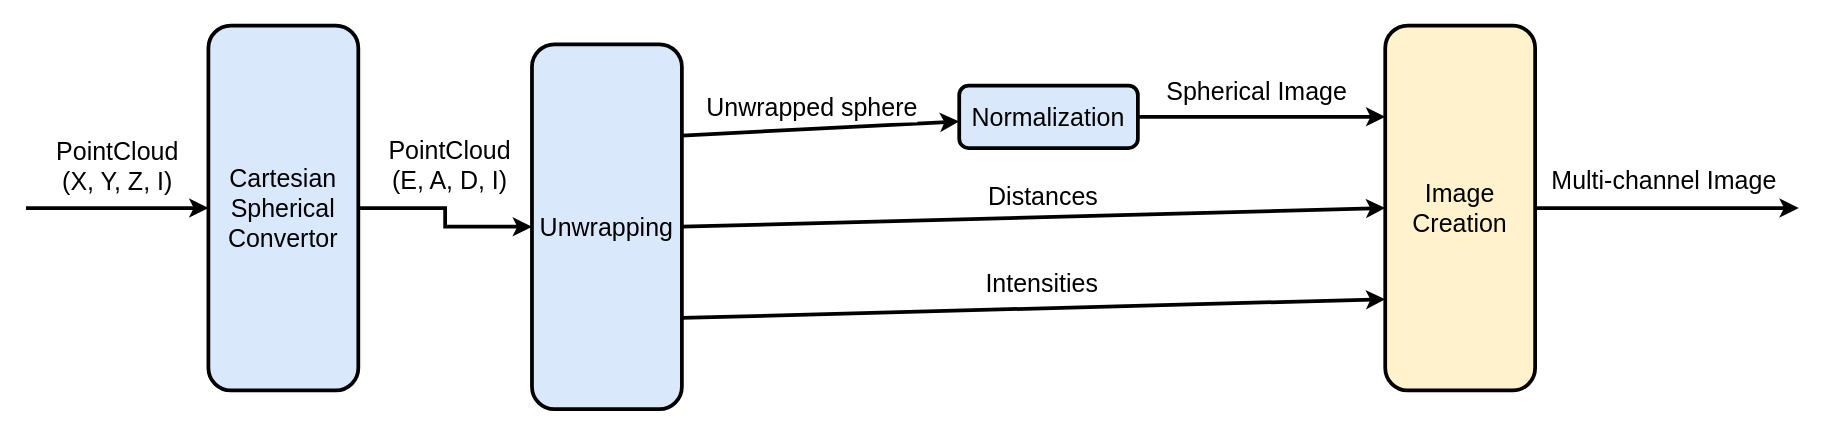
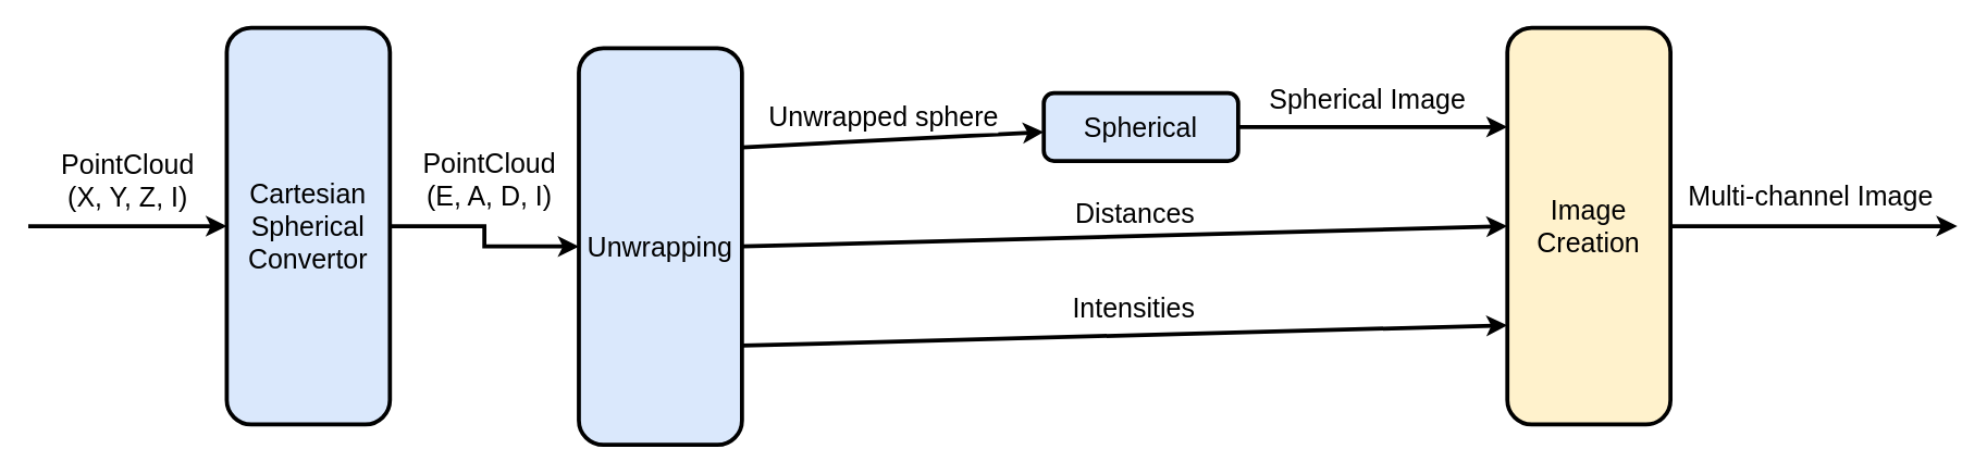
- <mxCell id="16" value="&lt;span style=&quot;font-size: 20px&quot;&gt;Normalization&lt;/span&gt;" style="rounded=1;whiteSpace=wrap;html=1;strokeWidth=3;fillColor=#dae8fc;" vertex="1" parent="1"><mxGeometry x="767" y="68" width="143" height="50" as="geometry" /></mxCell>
+ <mxCell id="16" value="&lt;span style=&quot;font-size: 20px&quot;&gt;Spherical&lt;/span&gt;" style="rounded=1;whiteSpace=wrap;html=1;strokeWidth=3;fillColor=#dae8fc;" vertex="1" parent="1"><mxGeometry x="767" y="68" width="143" height="50" as="geometry" /></mxCell>
